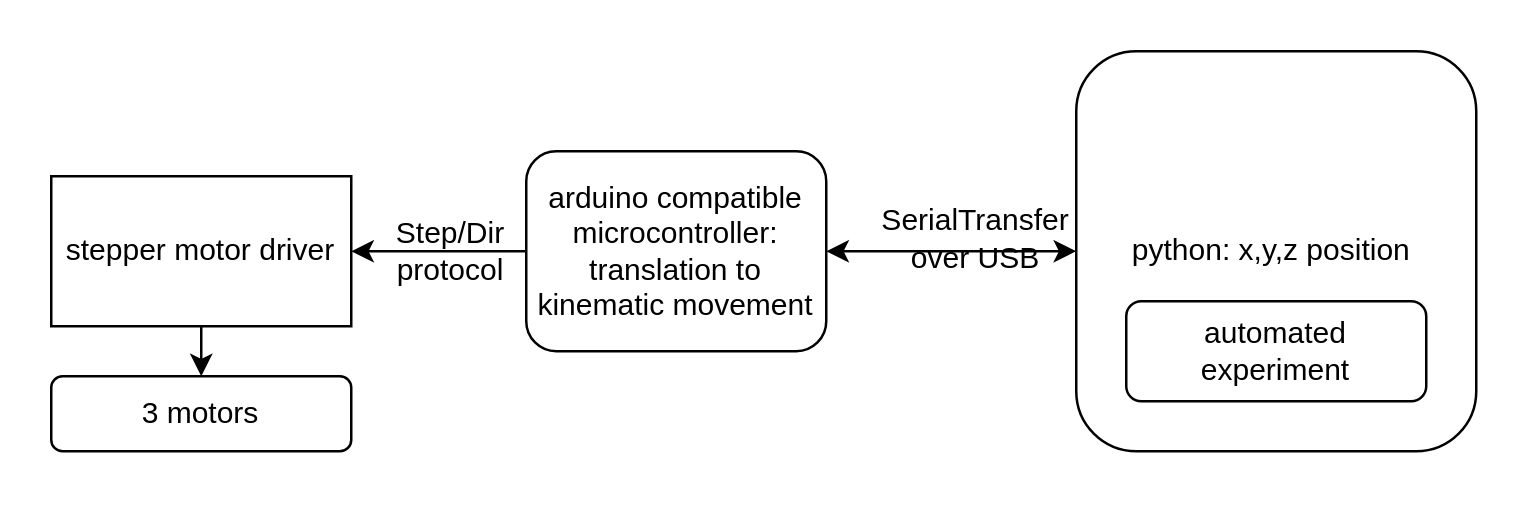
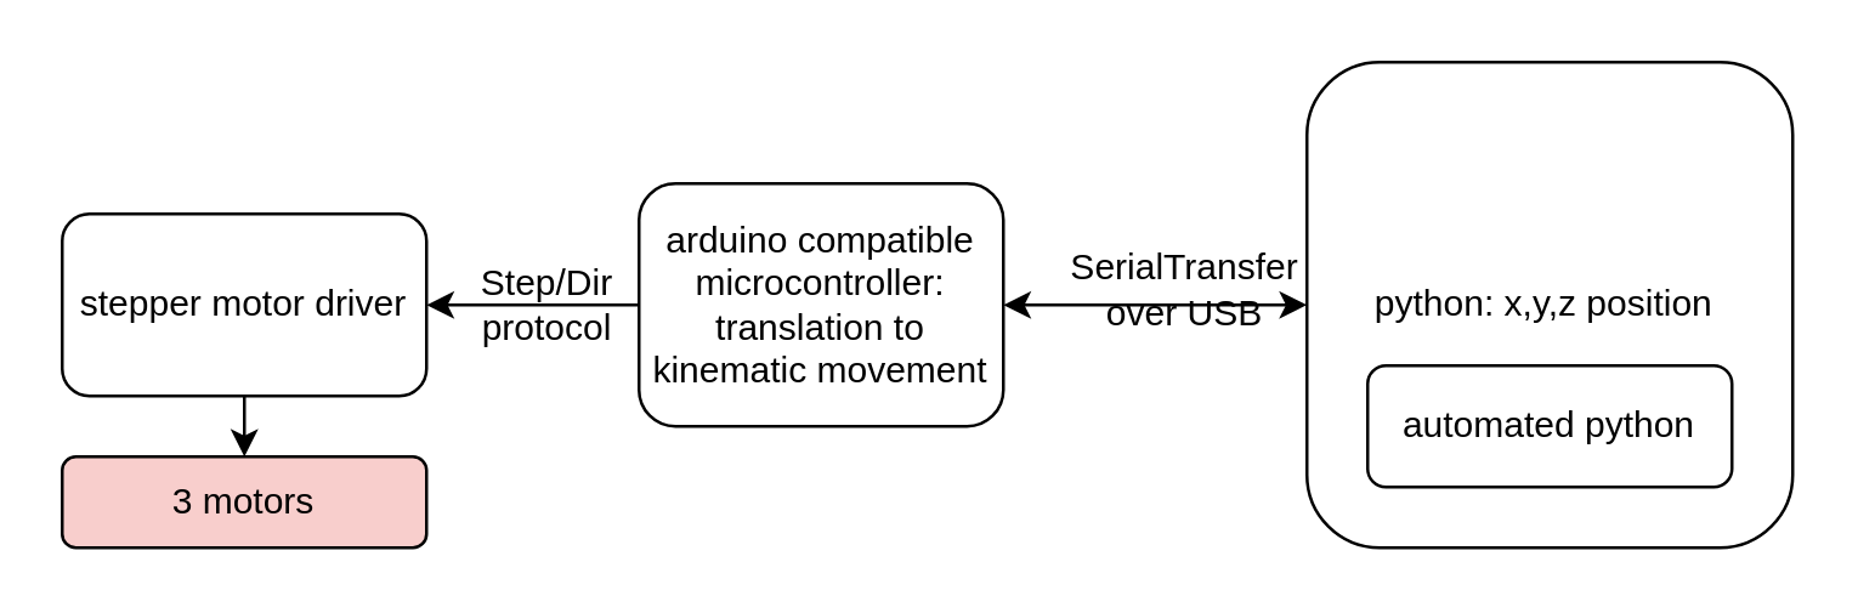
- <mxCell id="9" value="stepper motor driver" style="whiteSpace=wrap;html=1;rounded=0;" vertex="1" parent="1"><mxGeometry x="20" y="70" width="120" height="60" as="geometry" /></mxCell>
+ <mxCell id="9" value="stepper motor driver" style="rounded=1;whiteSpace=wrap;html=1;" vertex="1" parent="1"><mxGeometry x="20" y="70" width="120" height="60" as="geometry" /></mxCell>
- <mxCell id="3" value="automated experiment" style="rounded=1;whiteSpace=wrap;html=1;" vertex="1" parent="1"><mxGeometry x="450" y="120" width="120" height="40" as="geometry" /></mxCell>
+ <mxCell id="3" value="automated python" style="rounded=1;whiteSpace=wrap;html=1;" vertex="1" parent="1"><mxGeometry x="450" y="120" width="120" height="40" as="geometry" /></mxCell>
- <mxCell id="11" value="3 motors" style="rounded=1;whiteSpace=wrap;html=1;" vertex="1" parent="1"><mxGeometry x="20" y="150" width="120" height="30" as="geometry" /></mxCell>
+ <mxCell id="11" value="3 motors" style="rounded=1;whiteSpace=wrap;html=1;fillColor=#f8cecc;" vertex="1" parent="1"><mxGeometry x="20" y="150" width="120" height="30" as="geometry" /></mxCell>
